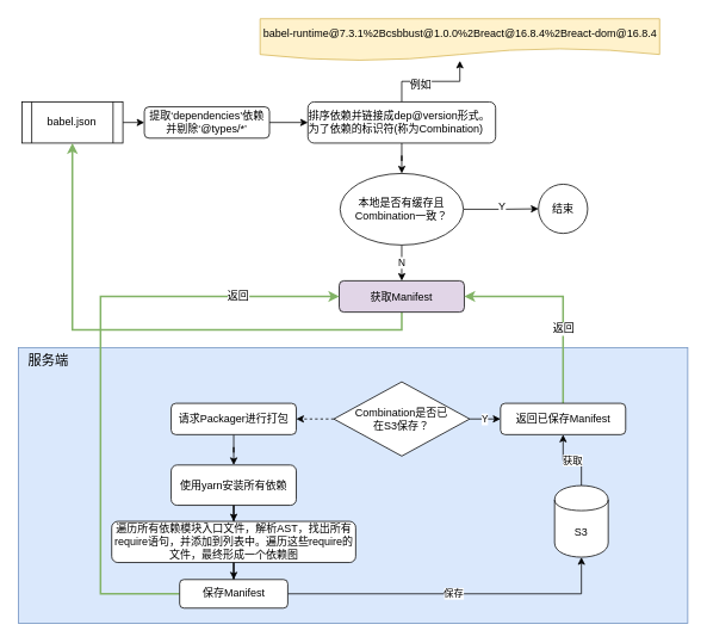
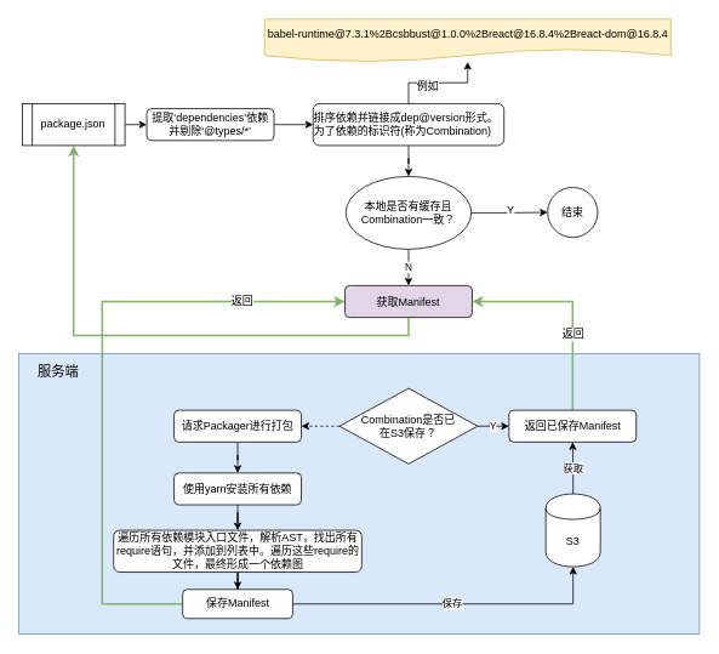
- <mxCell id="3" value="babel.json" style="shape=process;whiteSpace=wrap;html=1;backgroundOutline=1;" vertex="1" parent="1"><mxGeometry x="24" y="113" width="113" height="46" as="geometry" /></mxCell>
+ <mxCell id="3" value="package.json" style="shape=process;whiteSpace=wrap;html=1;backgroundOutline=1;" vertex="1" parent="1"><mxGeometry x="24" y="113" width="113" height="46" as="geometry" /></mxCell>
- <mxCell id="19" value="&lt;font style=&quot;font-size: 15px&quot;&gt;服务端&lt;/font&gt;" style="text;html=1;strokeColor=none;fillColor=none;align=center;verticalAlign=middle;whiteSpace=wrap;rounded=0;" vertex="1" parent="1"><mxGeometry x="24" y="394" width="60" height="15" as="geometry" /></mxCell>
+ <mxCell id="19" value="&lt;font style=&quot;font-size: 15px&quot;&gt;服务端&lt;/font&gt;" style="text;html=1;strokeColor=none;fillColor=none;align=center;verticalAlign=middle;whiteSpace=wrap;rounded=0;" vertex="1" parent="1"><mxGeometry x="34" y="399" width="60" height="15" as="geometry" /></mxCell>
- <mxCell id="31" value="使用yarn安装所有依赖" style="rounded=1;whiteSpace=wrap;html=1;" vertex="1" parent="1"><mxGeometry x="191" y="519" width="140" height="45" as="geometry" /></mxCell>
+ <mxCell id="31" value="使用yarn安装所有依赖" style="rounded=1;whiteSpace=wrap;html=1;" vertex="1" parent="1"><mxGeometry x="191" y="519" width="140" height="35" as="geometry" /></mxCell>
- <mxCell id="21" value="S3" style="shape=cylinder;whiteSpace=wrap;html=1;boundedLbl=1;backgroundOutline=1;" vertex="1" parent="1"><mxGeometry x="620" y="542" width="60" height="80" as="geometry" /></mxCell>
+ <mxCell id="21" value="S3" style="shape=cylinder;whiteSpace=wrap;html=1;boundedLbl=1;backgroundOutline=1;" vertex="1" parent="1"><mxGeometry x="600" y="542" width="60" height="80" as="geometry" /></mxCell>
